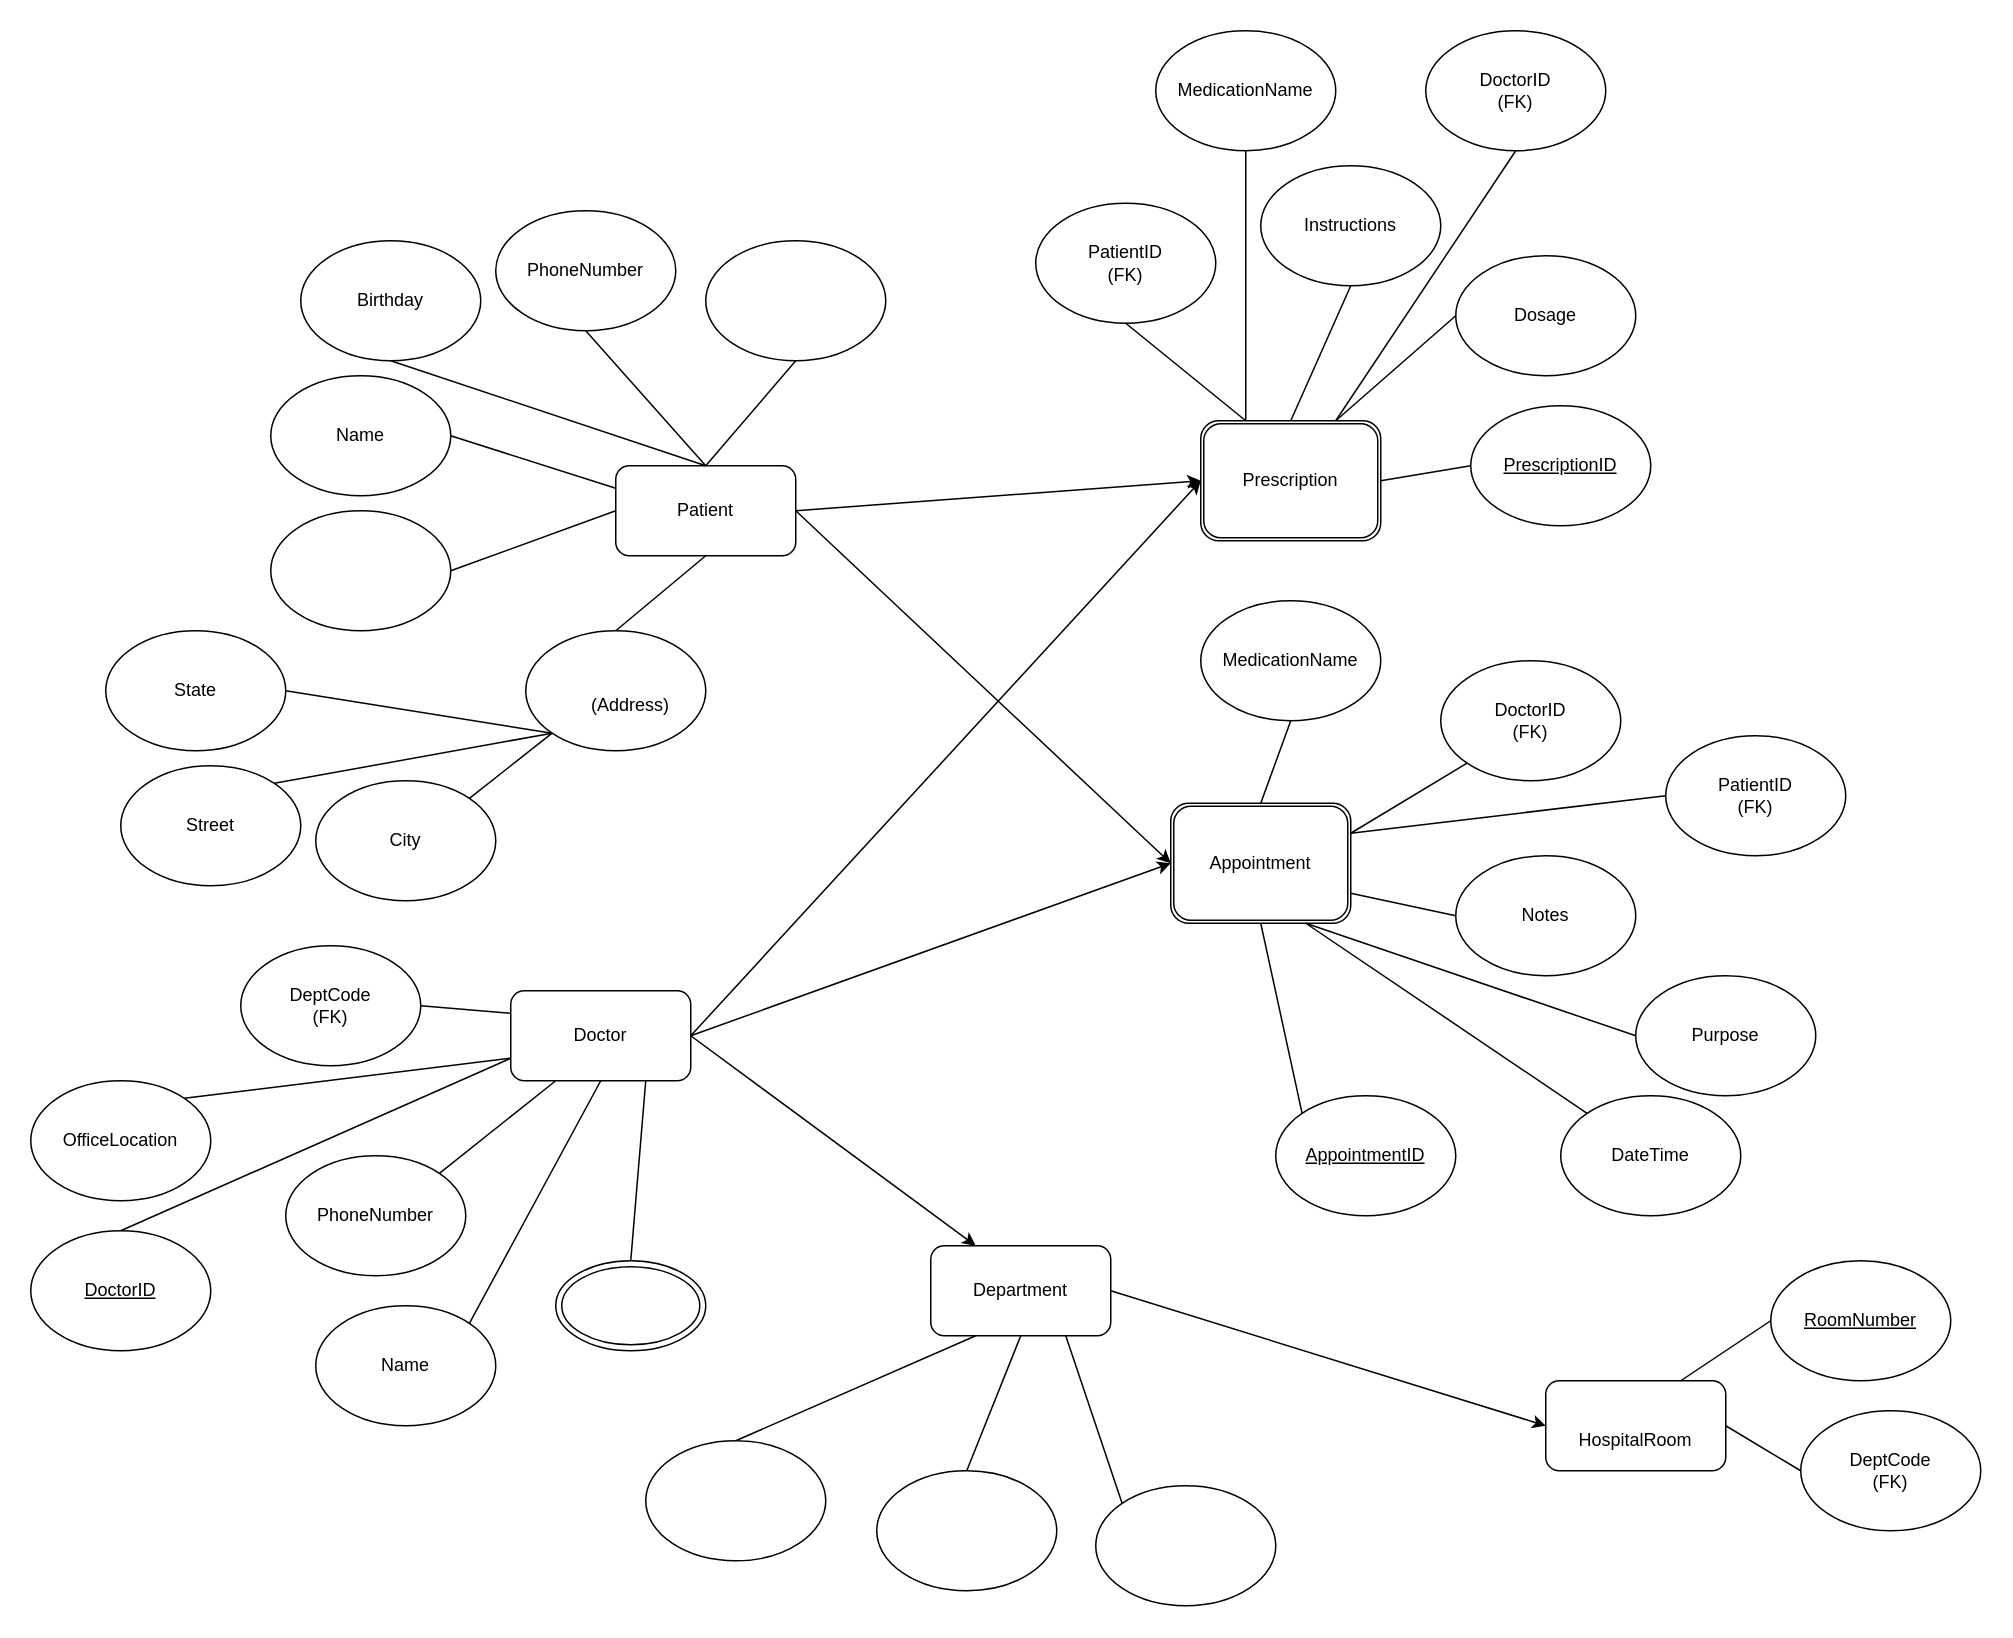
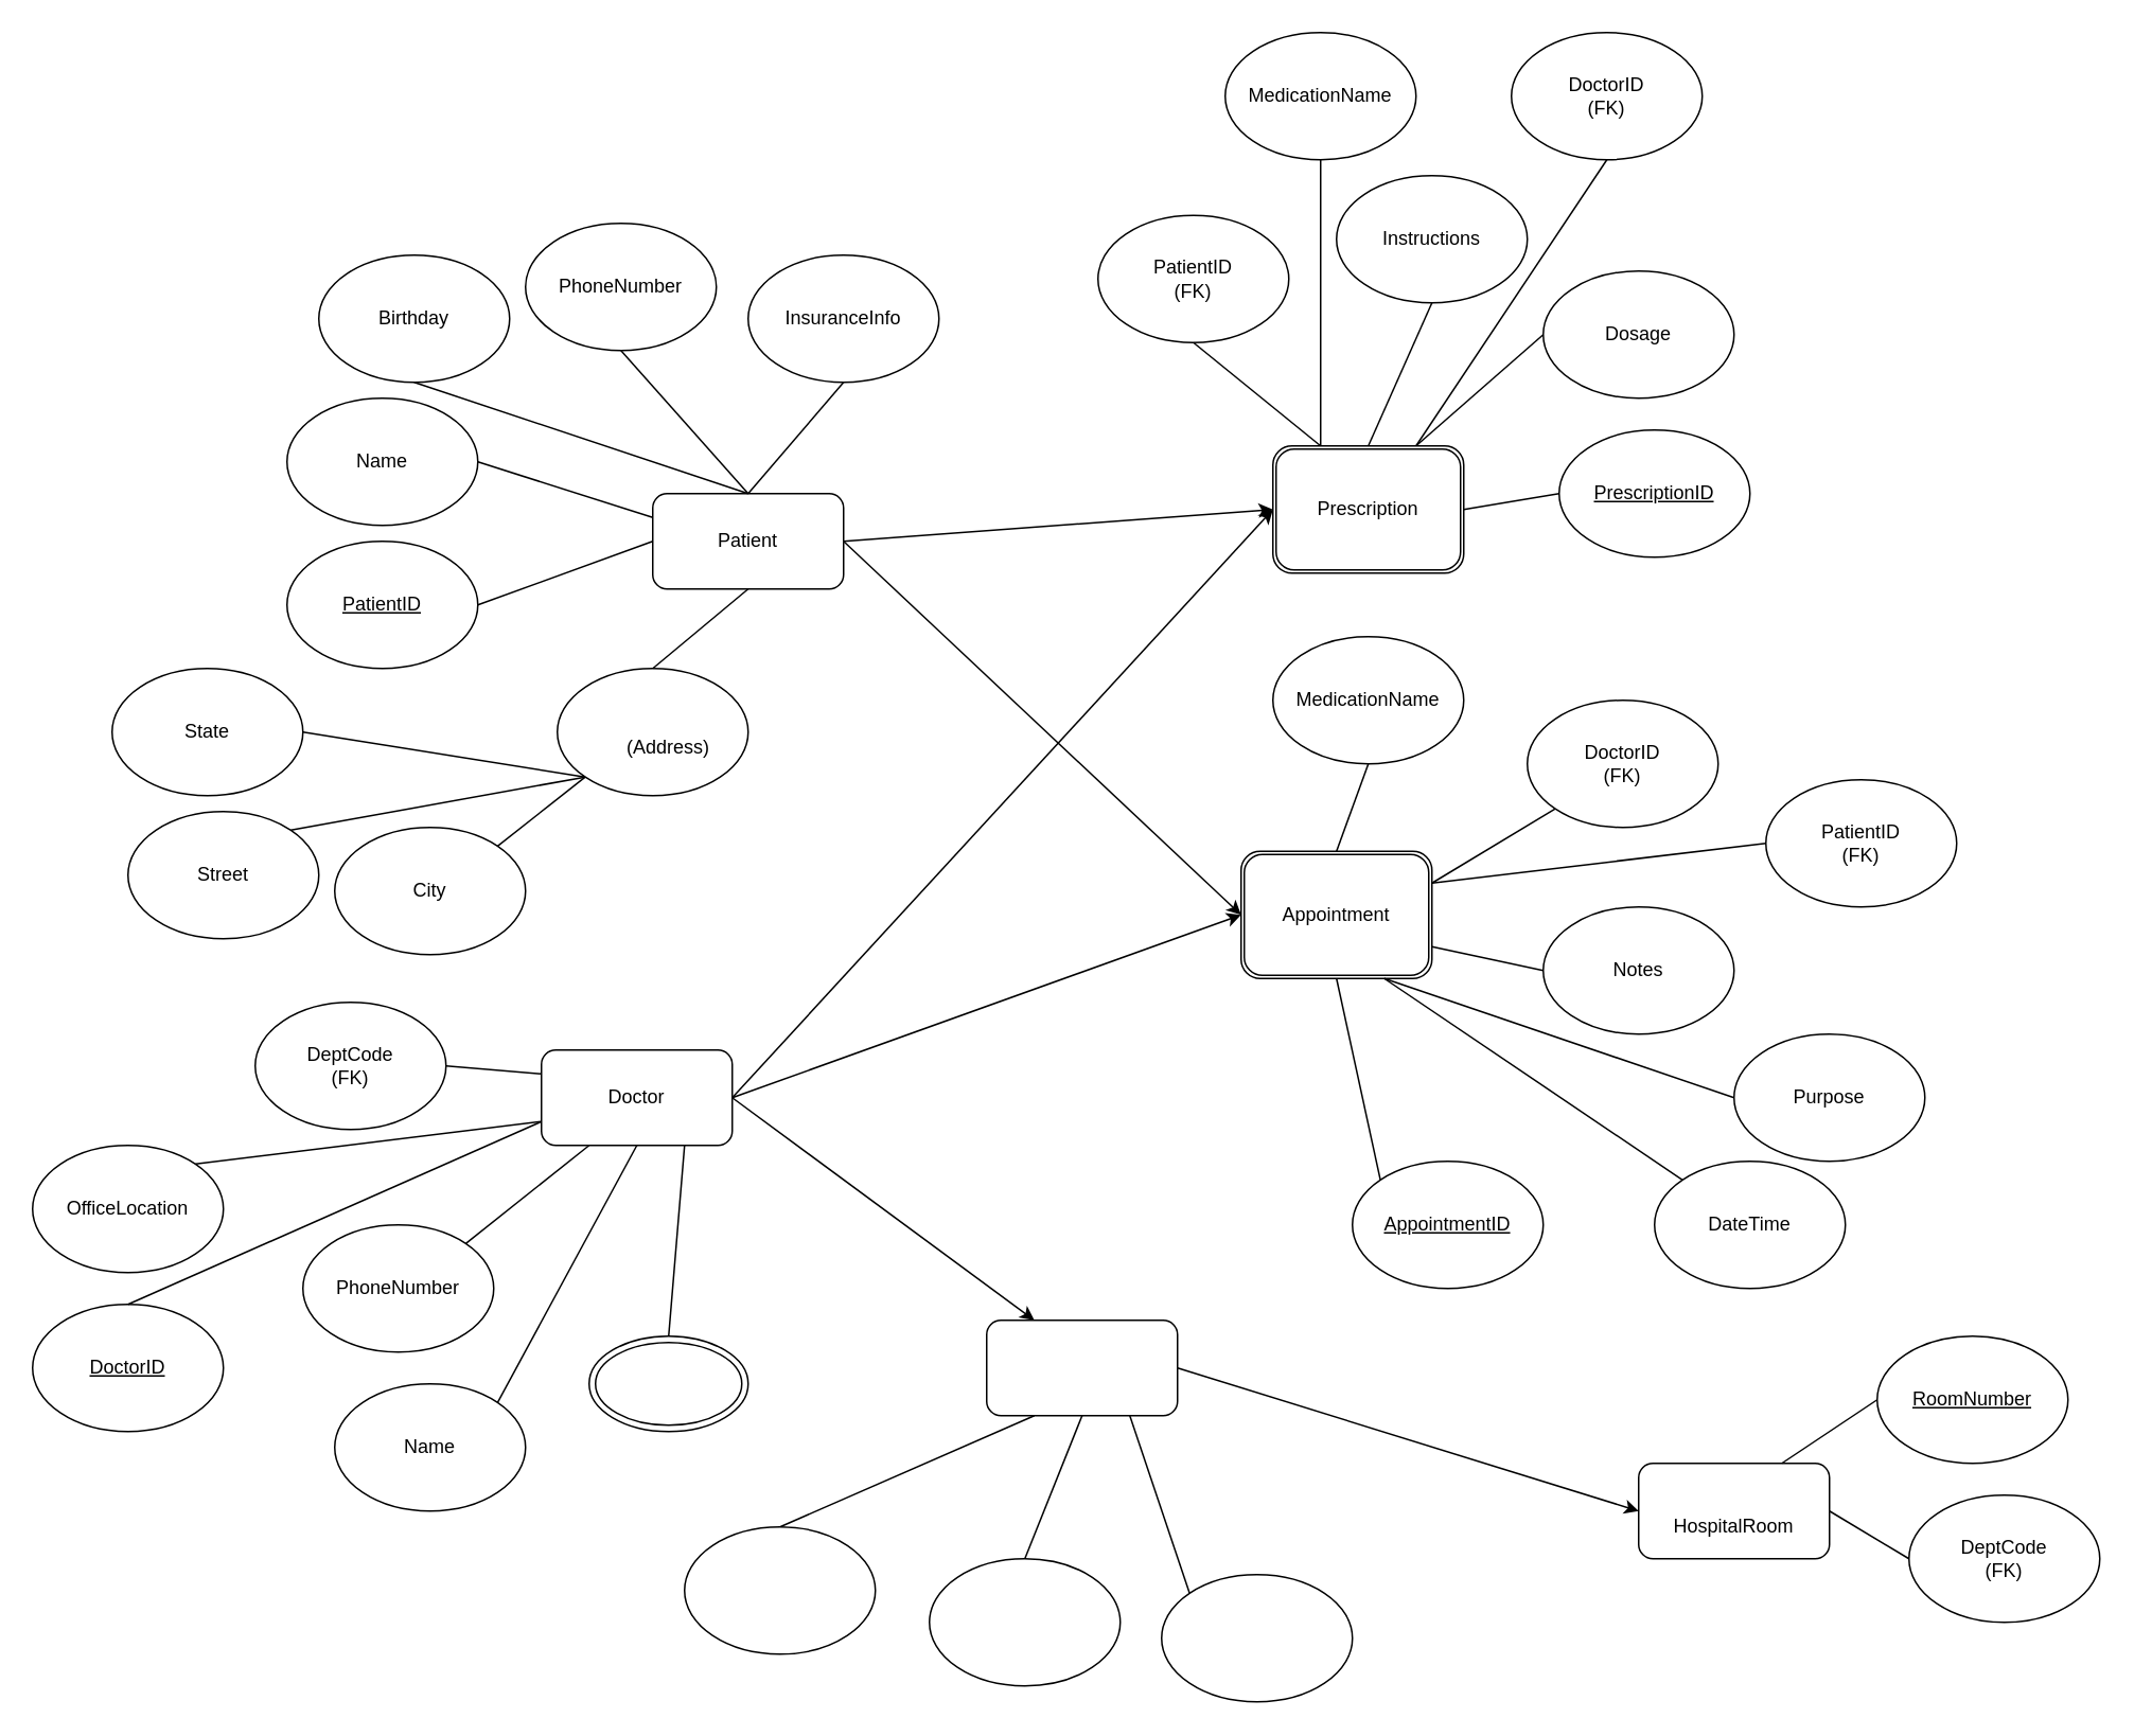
+ <mxCell id="38" value="InsuranceInfo" style="text;html=1;align=center;verticalAlign=middle;whiteSpace=wrap;rounded=0;" vertex="1" parent="1"><mxGeometry x="500" y="185" width="60" height="30" as="geometry" /></mxCell>
+ <mxCell id="5" value="&lt;u&gt;PatientID&lt;/u&gt;" style="text;html=1;align=center;verticalAlign=middle;whiteSpace=wrap;rounded=0;" vertex="1" parent="3"><mxGeometry x="30" y="25" width="60" height="30" as="geometry" /></mxCell>
- <mxCell id="130" value="Department" style="text;html=1;align=center;verticalAlign=middle;whiteSpace=wrap;rounded=0;" vertex="1" parent="128"><mxGeometry x="30" y="15" width="60" height="30" as="geometry" /></mxCell>
